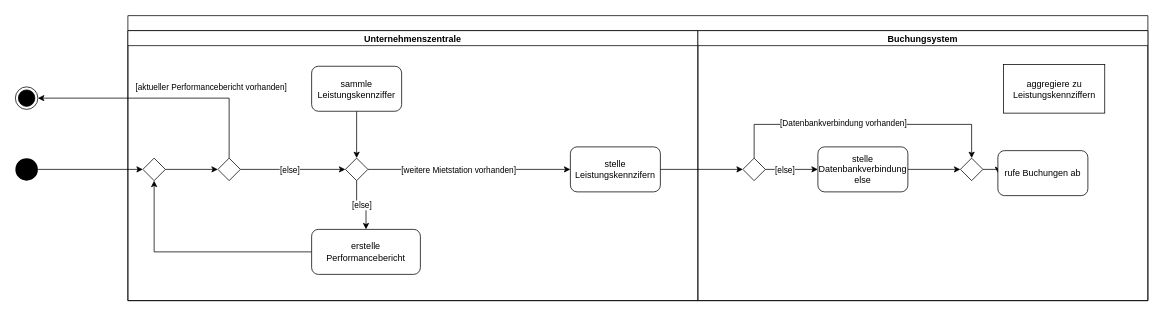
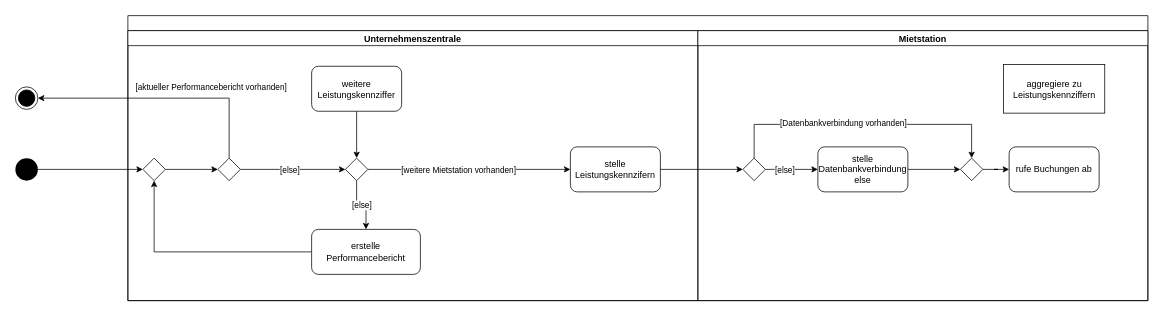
- <mxCell id="21" value="Buchungsystem" style="swimlane;startSize=20;" parent="5" vertex="1"><mxGeometry x="760" y="20" width="600" height="360" as="geometry" /></mxCell>
+ <mxCell id="21" value="Mietstation" style="swimlane;startSize=20;" parent="5" vertex="1"><mxGeometry x="760" y="20" width="600" height="360" as="geometry" /></mxCell>
- <mxCell id="18" value="sammle Leistungskennziffer" style="whiteSpace=wrap;html=1;rounded=1;" vertex="1" parent="6"><mxGeometry x="245" y="47.5" width="120" height="60" as="geometry" /></mxCell>
+ <mxCell id="18" value="weitere Leistungskennziffer" style="whiteSpace=wrap;html=1;rounded=1;" vertex="1" parent="6"><mxGeometry x="245" y="47.5" width="120" height="60" as="geometry" /></mxCell>
- <mxCell id="31" value="rufe Buchungen ab" style="rounded=1;whiteSpace=wrap;html=1;" vertex="1" parent="21"><mxGeometry x="400" y="160" width="120" height="60" as="geometry" /></mxCell>
+ <mxCell id="31" value="rufe Buchungen ab" style="rounded=1;whiteSpace=wrap;html=1;" vertex="1" parent="21"><mxGeometry x="415" y="155" width="120" height="60" as="geometry" /></mxCell>
